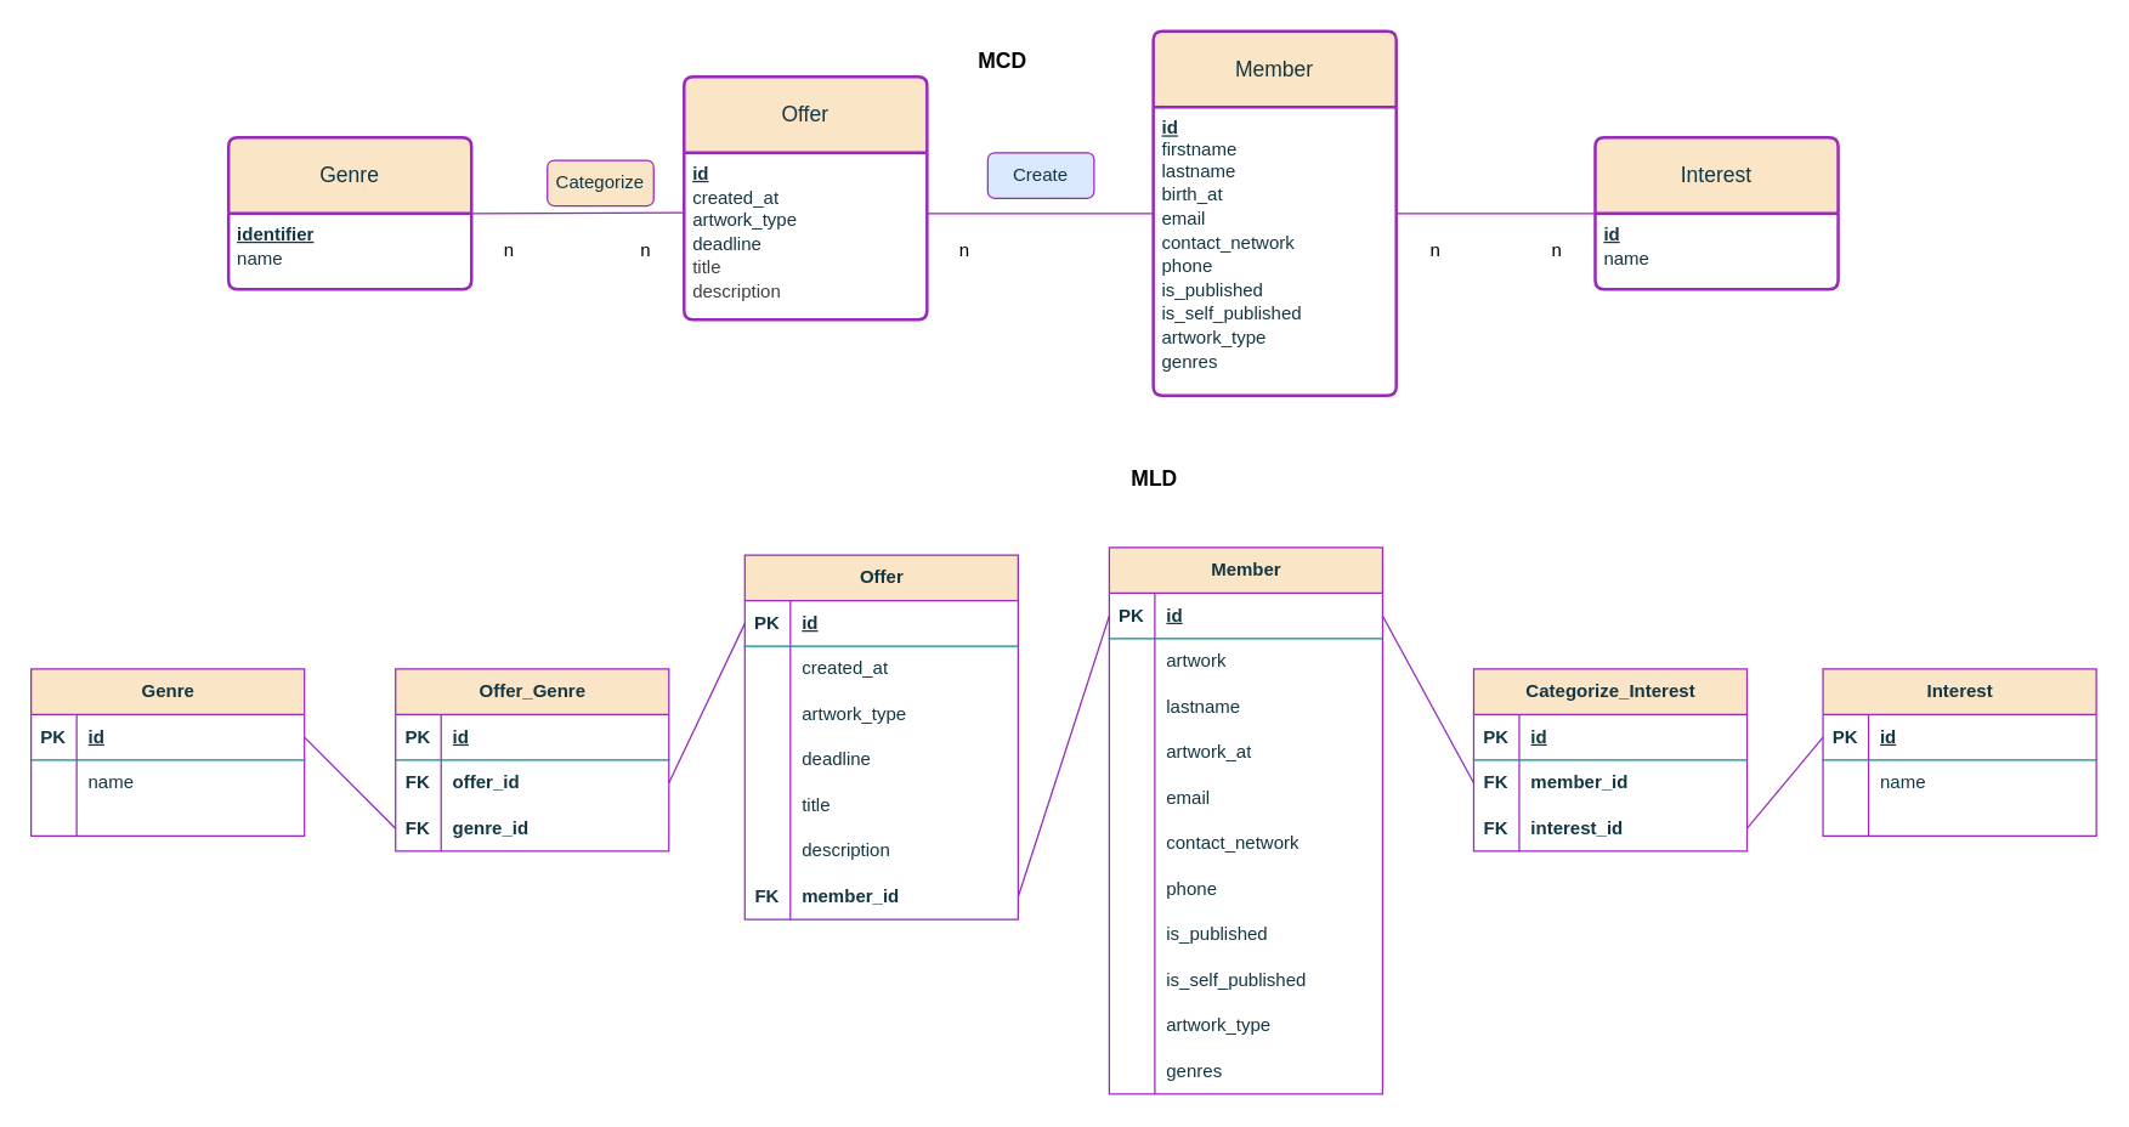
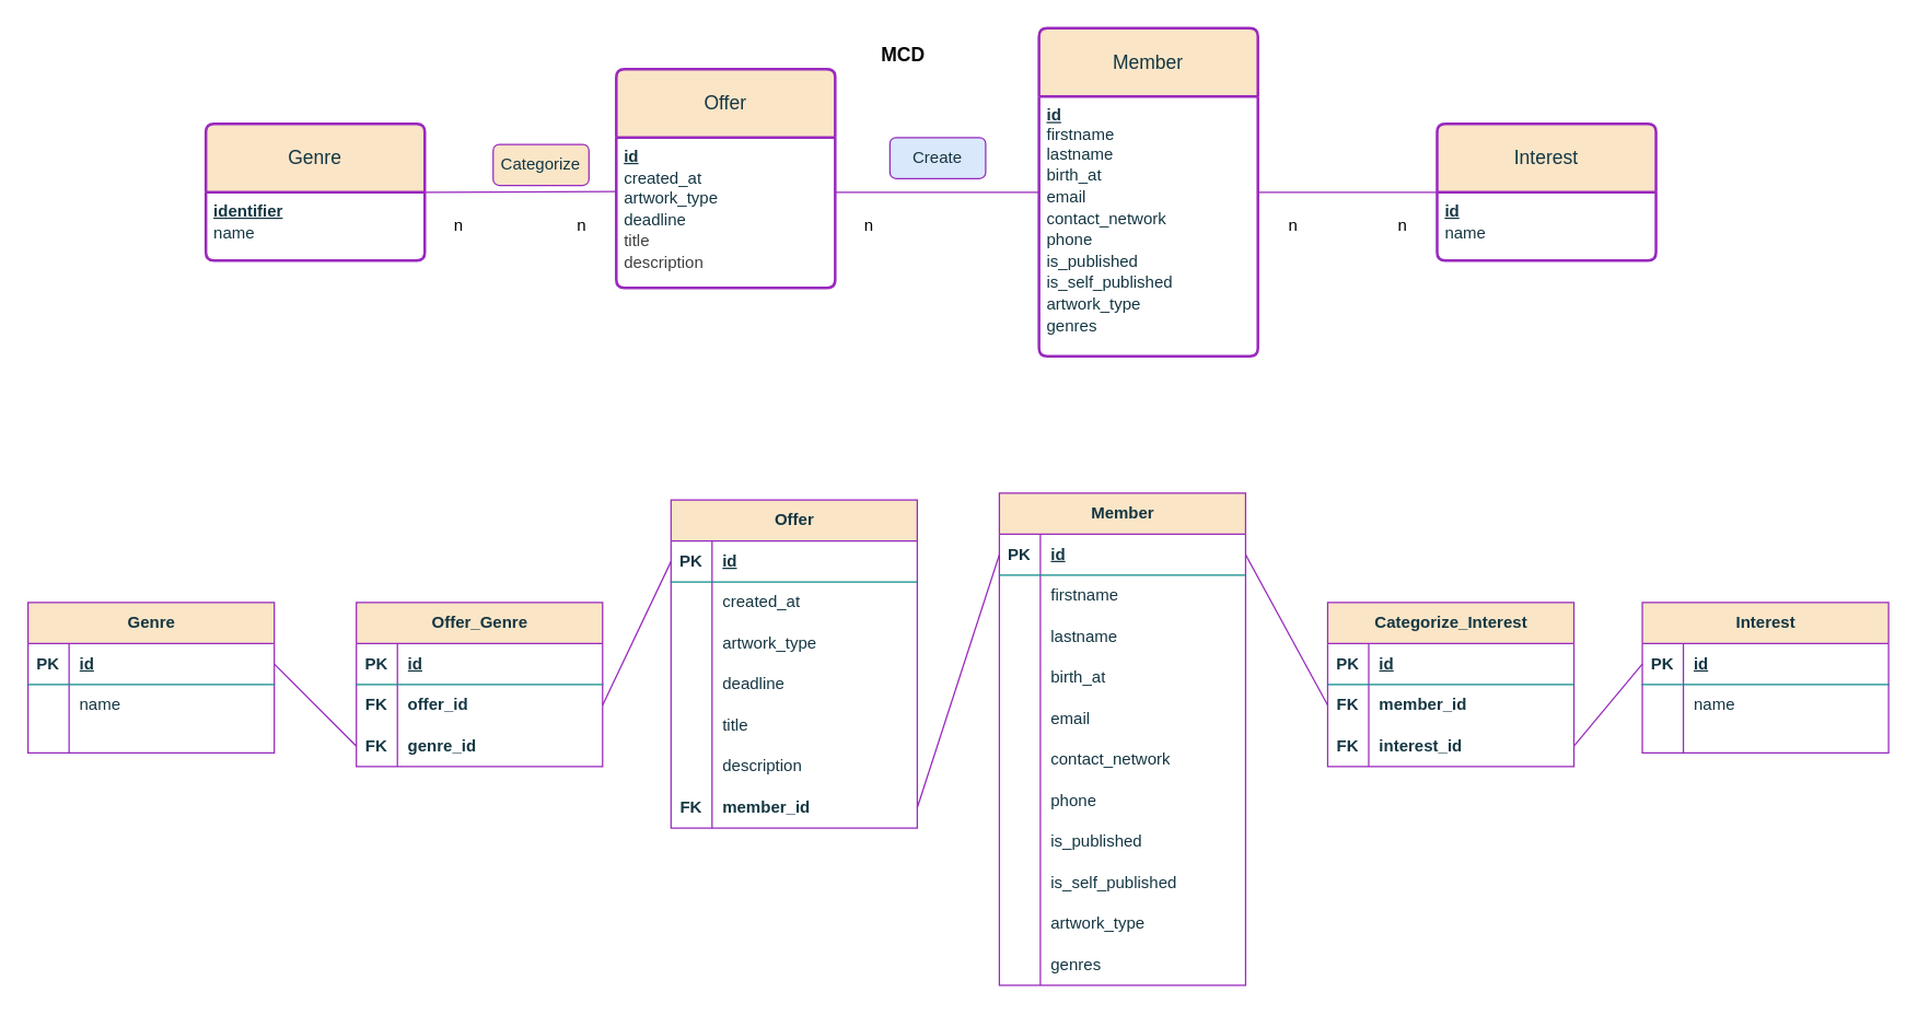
- <mxCell id="127" value="MLD" style="text;html=1;align=center;verticalAlign=middle;whiteSpace=wrap;rounded=0;fontSize=14;fontStyle=1" parent="1" vertex="1"><mxGeometry x="730" y="300" width="60" height="30" as="geometry" /></mxCell>
- <mxCell id="18" value="artwork" style="shape=partialRectangle;connectable=0;fillColor=none;top=0;left=0;bottom=0;right=0;align=left;spacingLeft=6;overflow=hidden;whiteSpace=wrap;html=1;strokeColor=light-dark(#9929BD,#39A3A5);fontColor=#143642;" parent="16" vertex="1"><mxGeometry x="30" width="150" height="30" as="geometry"><mxRectangle width="150" height="30" as="alternateBounds" /></mxGeometry></mxCell>
+ <mxCell id="18" value="firstname" style="shape=partialRectangle;connectable=0;fillColor=none;top=0;left=0;bottom=0;right=0;align=left;spacingLeft=6;overflow=hidden;whiteSpace=wrap;html=1;strokeColor=light-dark(#9929BD,#39A3A5);fontColor=#143642;" parent="16" vertex="1"><mxGeometry x="30" width="150" height="30" as="geometry"><mxRectangle width="150" height="30" as="alternateBounds" /></mxGeometry></mxCell>
- <mxCell id="24" value="artwork_at" style="shape=partialRectangle;connectable=0;fillColor=none;top=0;left=0;bottom=0;right=0;align=left;spacingLeft=6;overflow=hidden;whiteSpace=wrap;html=1;strokeColor=#0F8B8D;fontColor=#143642;" parent="22" vertex="1"><mxGeometry x="30" width="150" height="30" as="geometry"><mxRectangle width="150" height="30" as="alternateBounds" /></mxGeometry></mxCell>
+ <mxCell id="24" value="birth_at" style="shape=partialRectangle;connectable=0;fillColor=none;top=0;left=0;bottom=0;right=0;align=left;spacingLeft=6;overflow=hidden;whiteSpace=wrap;html=1;strokeColor=#0F8B8D;fontColor=#143642;" parent="22" vertex="1"><mxGeometry x="30" width="150" height="30" as="geometry"><mxRectangle width="150" height="30" as="alternateBounds" /></mxGeometry></mxCell>
